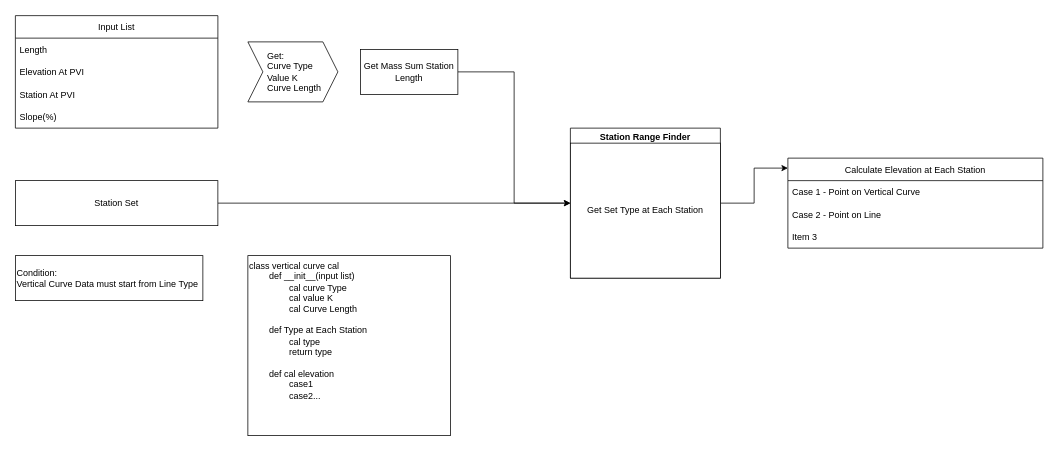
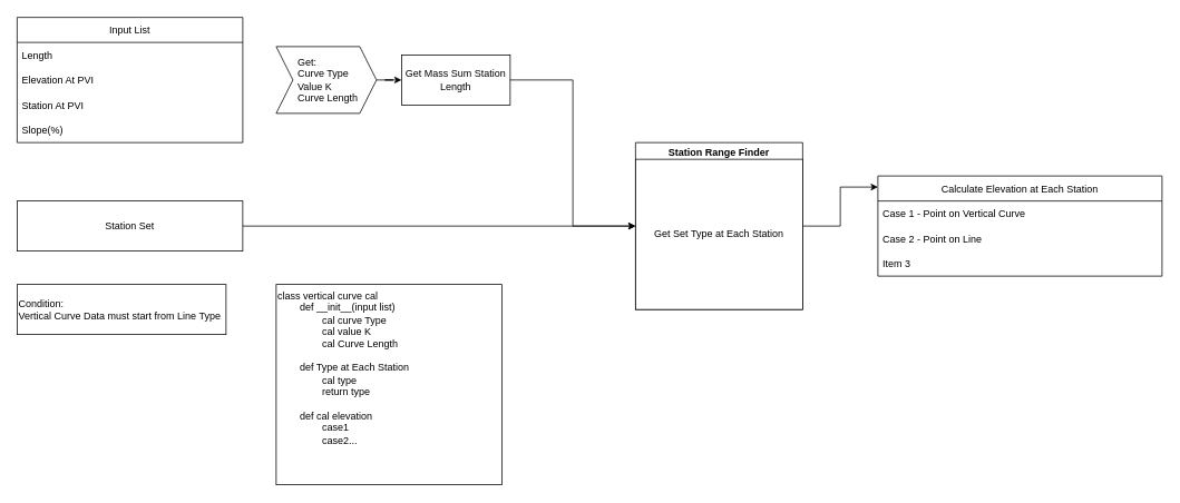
+ <mxCell id="7" style="edgeStyle=orthogonalEdgeStyle;rounded=0;orthogonalLoop=1;jettySize=auto;html=1;entryX=0;entryY=0.5;entryDx=0;entryDy=0;" edge="1" parent="1" source="8" target="15"><mxGeometry relative="1" as="geometry" /></mxCell>
